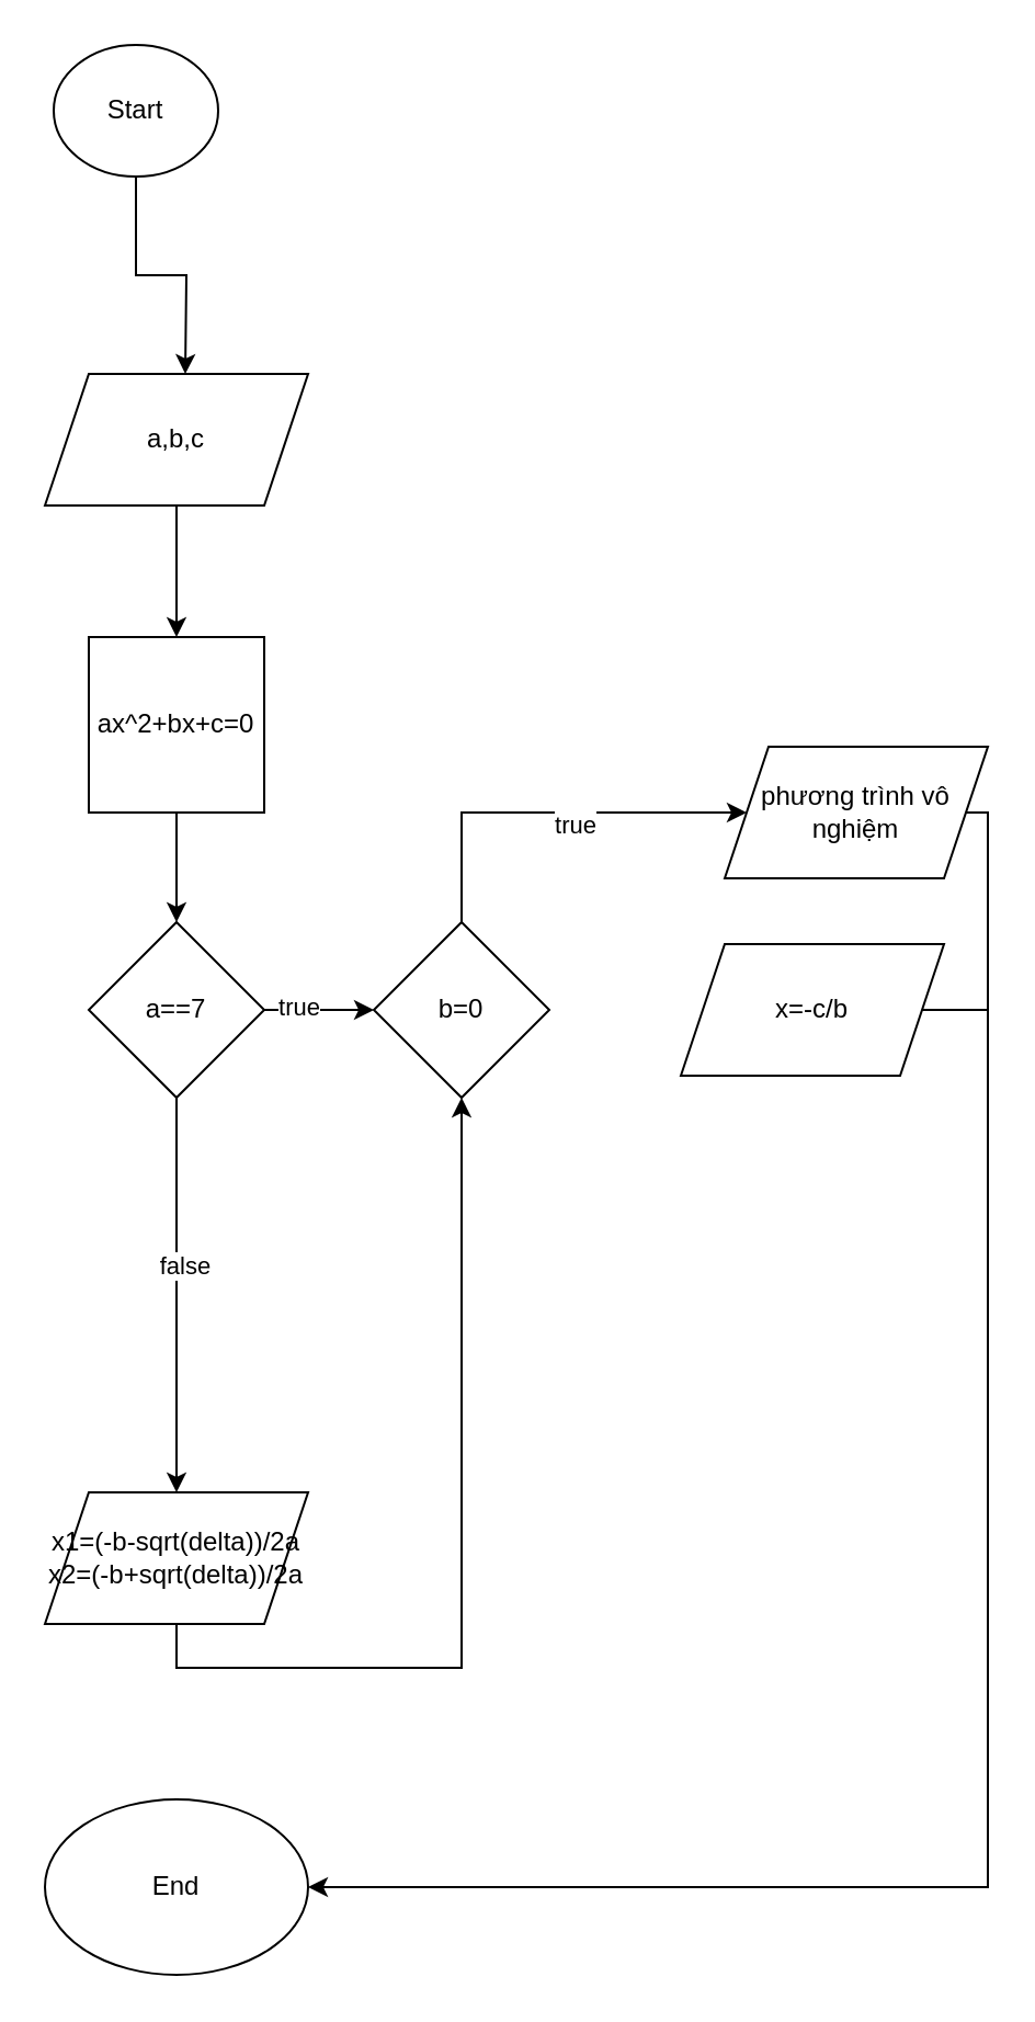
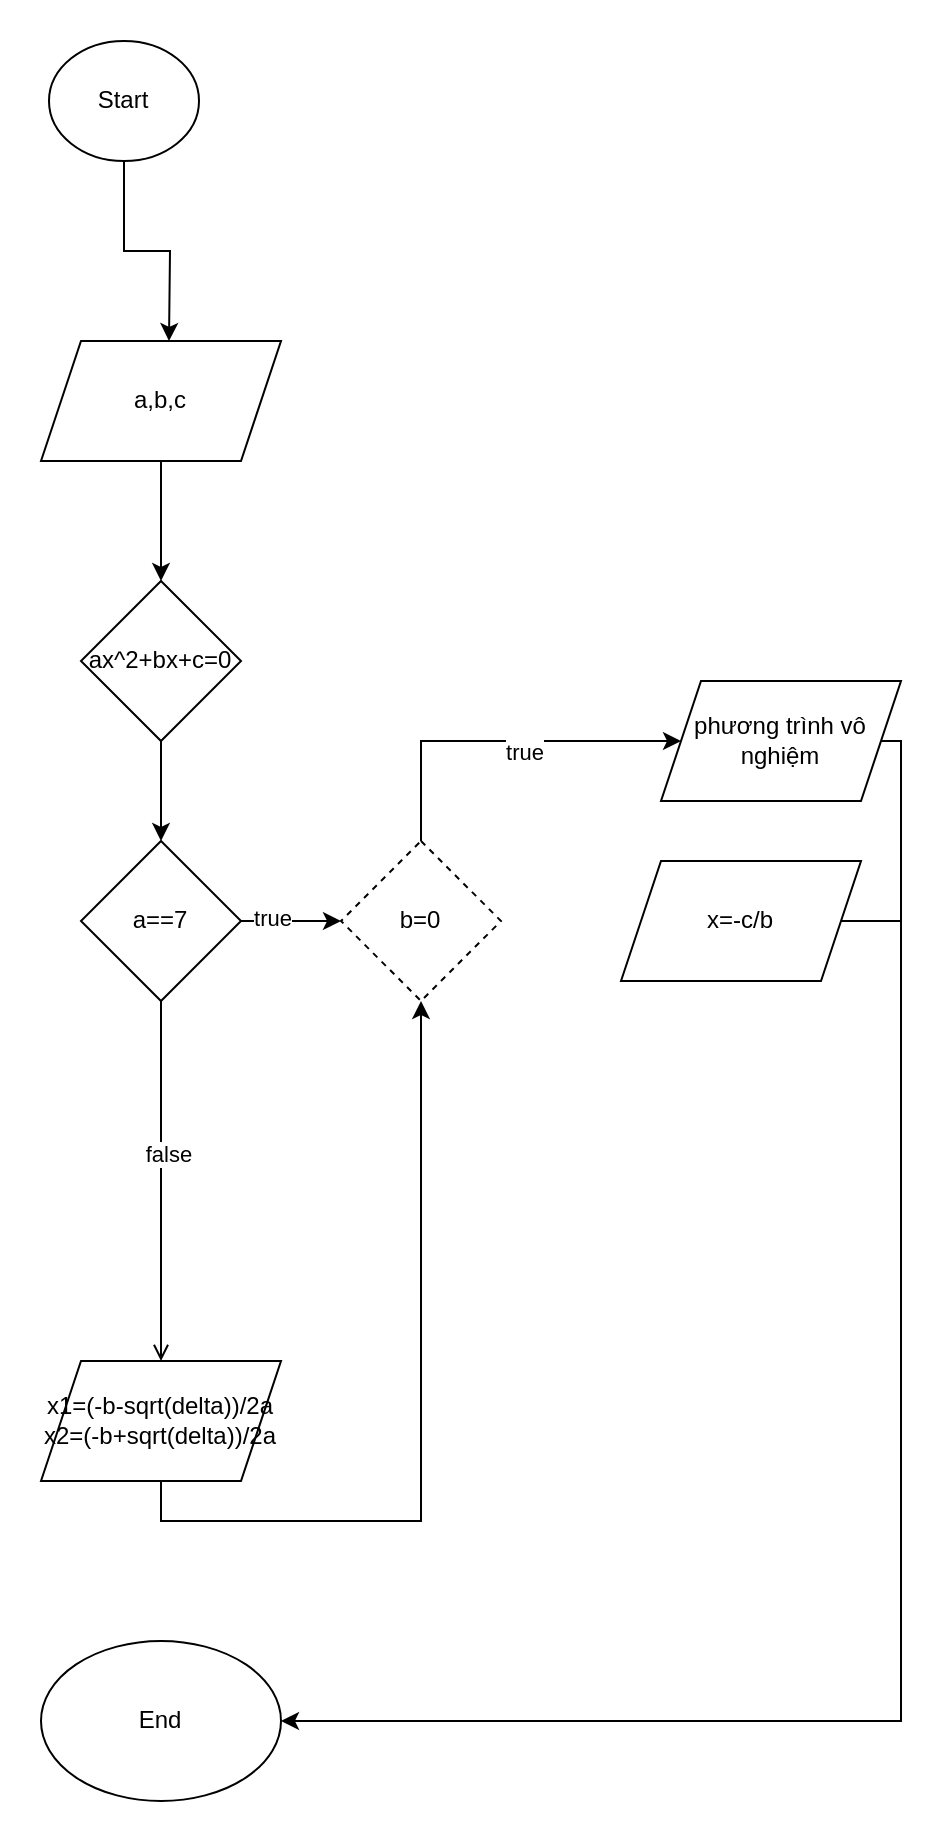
- <mxCell id="7" value="ax^2+bx+c=0" style="whiteSpace=wrap;html=1;rounded=0;" parent="1" vertex="1"><mxGeometry x="40" y="290" width="80" height="80" as="geometry" /></mxCell>
+ <mxCell id="7" value="ax^2+bx+c=0" style="rhombus;whiteSpace=wrap;html=1;" parent="1" vertex="1"><mxGeometry x="40" y="290" width="80" height="80" as="geometry" /></mxCell>
- <mxCell id="20" value="b=0" style="rhombus;whiteSpace=wrap;html=1;" parent="1" vertex="1"><mxGeometry x="170" y="420" width="80" height="80" as="geometry" /></mxCell>
+ <mxCell id="20" value="b=0" style="rhombus;whiteSpace=wrap;html=1;dashed=1;" parent="1" vertex="1"><mxGeometry x="170" y="420" width="80" height="80" as="geometry" /></mxCell>
- <mxCell id="8" style="edgeStyle=orthogonalEdgeStyle;rounded=0;orthogonalLoop=1;jettySize=auto;html=1;exitX=0.5;exitY=1;exitDx=0;exitDy=0;entryX=0.5;entryY=0;entryDx=0;entryDy=0;" parent="1" source="12" target="16" edge="1"><mxGeometry relative="1" as="geometry"><mxPoint x="80" y="550" as="targetPoint" /></mxGeometry></mxCell>
+ <mxCell id="8" style="edgeStyle=orthogonalEdgeStyle;rounded=0;orthogonalLoop=1;jettySize=auto;html=1;exitX=0.5;exitY=1;exitDx=0;exitDy=0;entryX=0.5;entryY=0;entryDx=0;entryDy=0;endArrow=open;" parent="1" source="12" target="16" edge="1"><mxGeometry relative="1" as="geometry"><mxPoint x="80" y="550" as="targetPoint" /></mxGeometry></mxCell>
